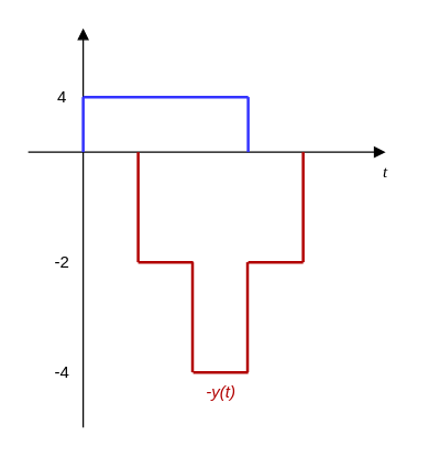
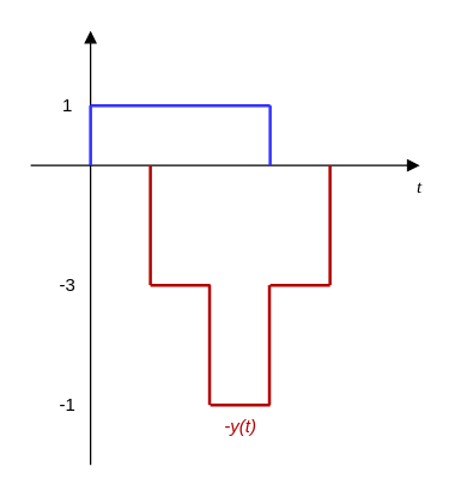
- <mxCell id="16" value="4" style="text;html=1;strokeColor=none;fillColor=none;align=center;verticalAlign=middle;whiteSpace=wrap;rounded=0;fontColor=#000000;" parent="1" vertex="1"><mxGeometry x="40" y="65" width="10" height="10" as="geometry" /></mxCell>
+ <mxCell id="16" value="1" style="text;html=1;strokeColor=none;fillColor=none;align=center;verticalAlign=middle;whiteSpace=wrap;rounded=0;fontColor=#000000;" parent="1" vertex="1"><mxGeometry x="40" y="65" width="10" height="10" as="geometry" /></mxCell>
- <mxCell id="17" value="-2" style="text;html=1;strokeColor=none;fillColor=none;align=center;verticalAlign=middle;whiteSpace=wrap;rounded=0;fontColor=#000000;" parent="1" vertex="1"><mxGeometry x="40" y="180" width="10" height="20" as="geometry" /></mxCell>
+ <mxCell id="17" value="-3" style="text;html=1;strokeColor=none;fillColor=none;align=center;verticalAlign=middle;whiteSpace=wrap;rounded=0;fontColor=#000000;" parent="1" vertex="1"><mxGeometry x="40" y="180" width="10" height="20" as="geometry" /></mxCell>
- <mxCell id="18" value="-4" style="text;html=1;strokeColor=none;fillColor=none;align=center;verticalAlign=middle;whiteSpace=wrap;rounded=0;fontColor=#000000;" parent="1" vertex="1"><mxGeometry x="40" y="260" width="10" height="20" as="geometry" /></mxCell>
+ <mxCell id="18" value="-1" style="text;html=1;strokeColor=none;fillColor=none;align=center;verticalAlign=middle;whiteSpace=wrap;rounded=0;fontColor=#000000;" parent="1" vertex="1"><mxGeometry x="40" y="260" width="10" height="20" as="geometry" /></mxCell>
